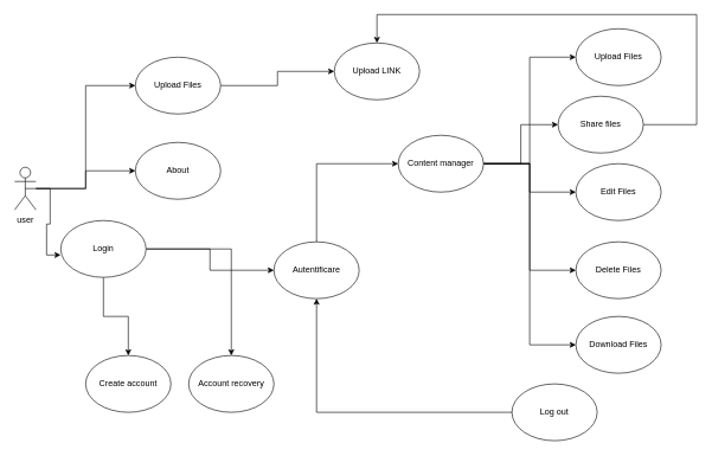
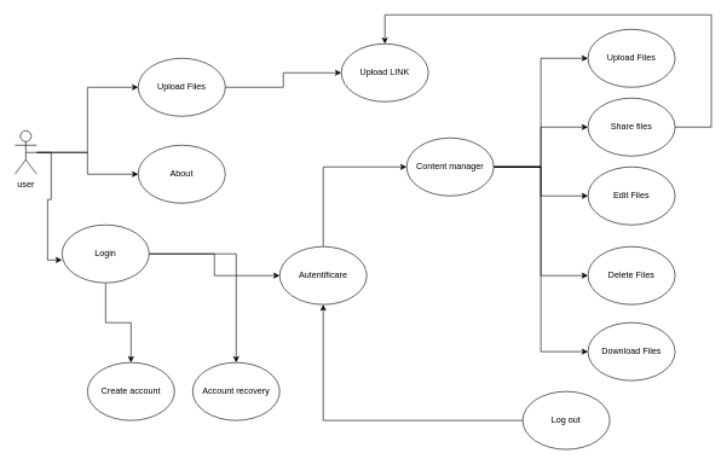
- <mxCell id="31" value="Share files&lt;br&gt;" style="ellipse;whiteSpace=wrap;html=1;" vertex="1" parent="1"><mxGeometry x="785" y="135" width="120" height="80" as="geometry" /></mxCell>
+ <mxCell id="31" value="Share files&lt;br&gt;" style="ellipse;whiteSpace=wrap;html=1;" vertex="1" parent="1"><mxGeometry x="810" y="135" width="120" height="80" as="geometry" /></mxCell>
- <mxCell id="3" value="user&lt;br&gt;" style="shape=umlActor;verticalLabelPosition=bottom;labelBackgroundColor=#ffffff;verticalAlign=top;html=1;outlineConnect=0;" vertex="1" parent="1"><mxGeometry x="20" y="235" width="30" height="60" as="geometry" /></mxCell>
+ <mxCell id="3" value="user&lt;br&gt;" style="shape=umlActor;verticalLabelPosition=bottom;labelBackgroundColor=#ffffff;verticalAlign=top;html=1;outlineConnect=0;" vertex="1" parent="1"><mxGeometry x="20" y="180" width="30" height="60" as="geometry" /></mxCell>
